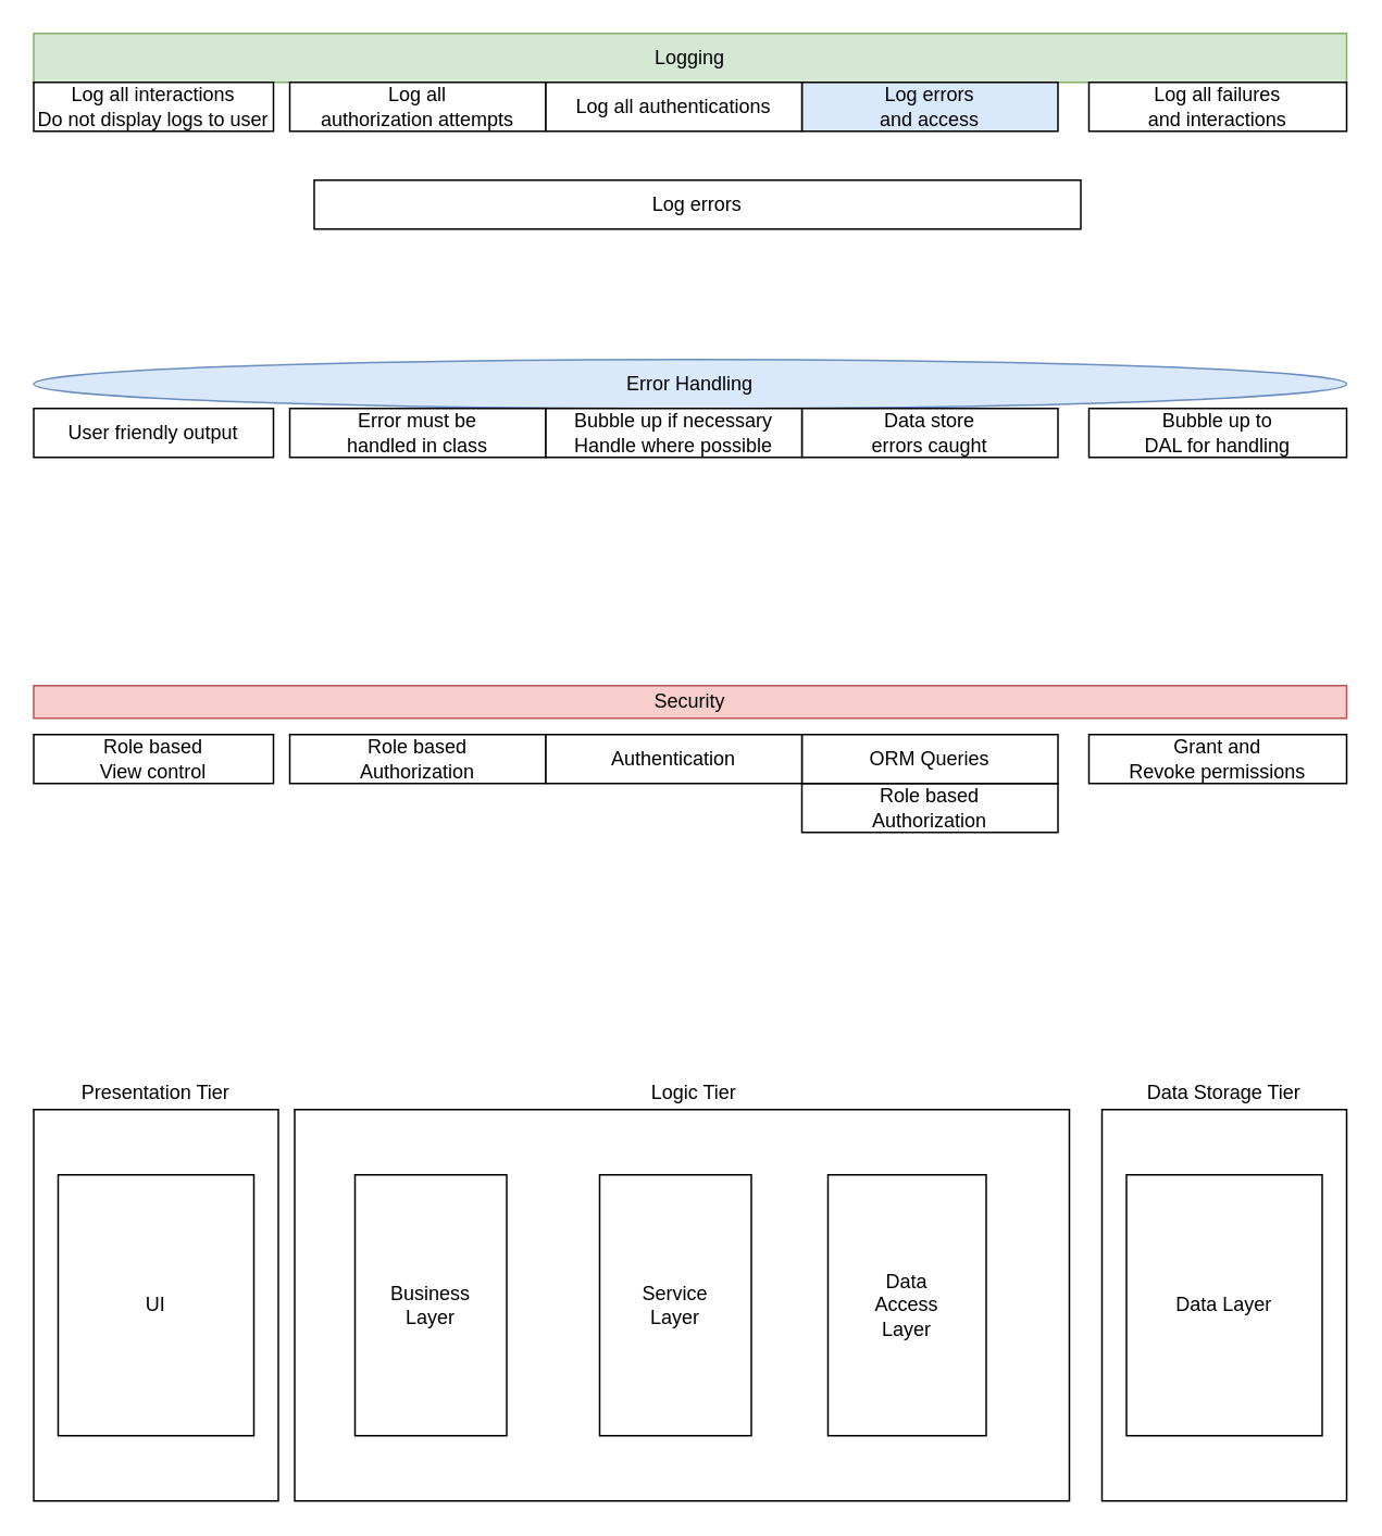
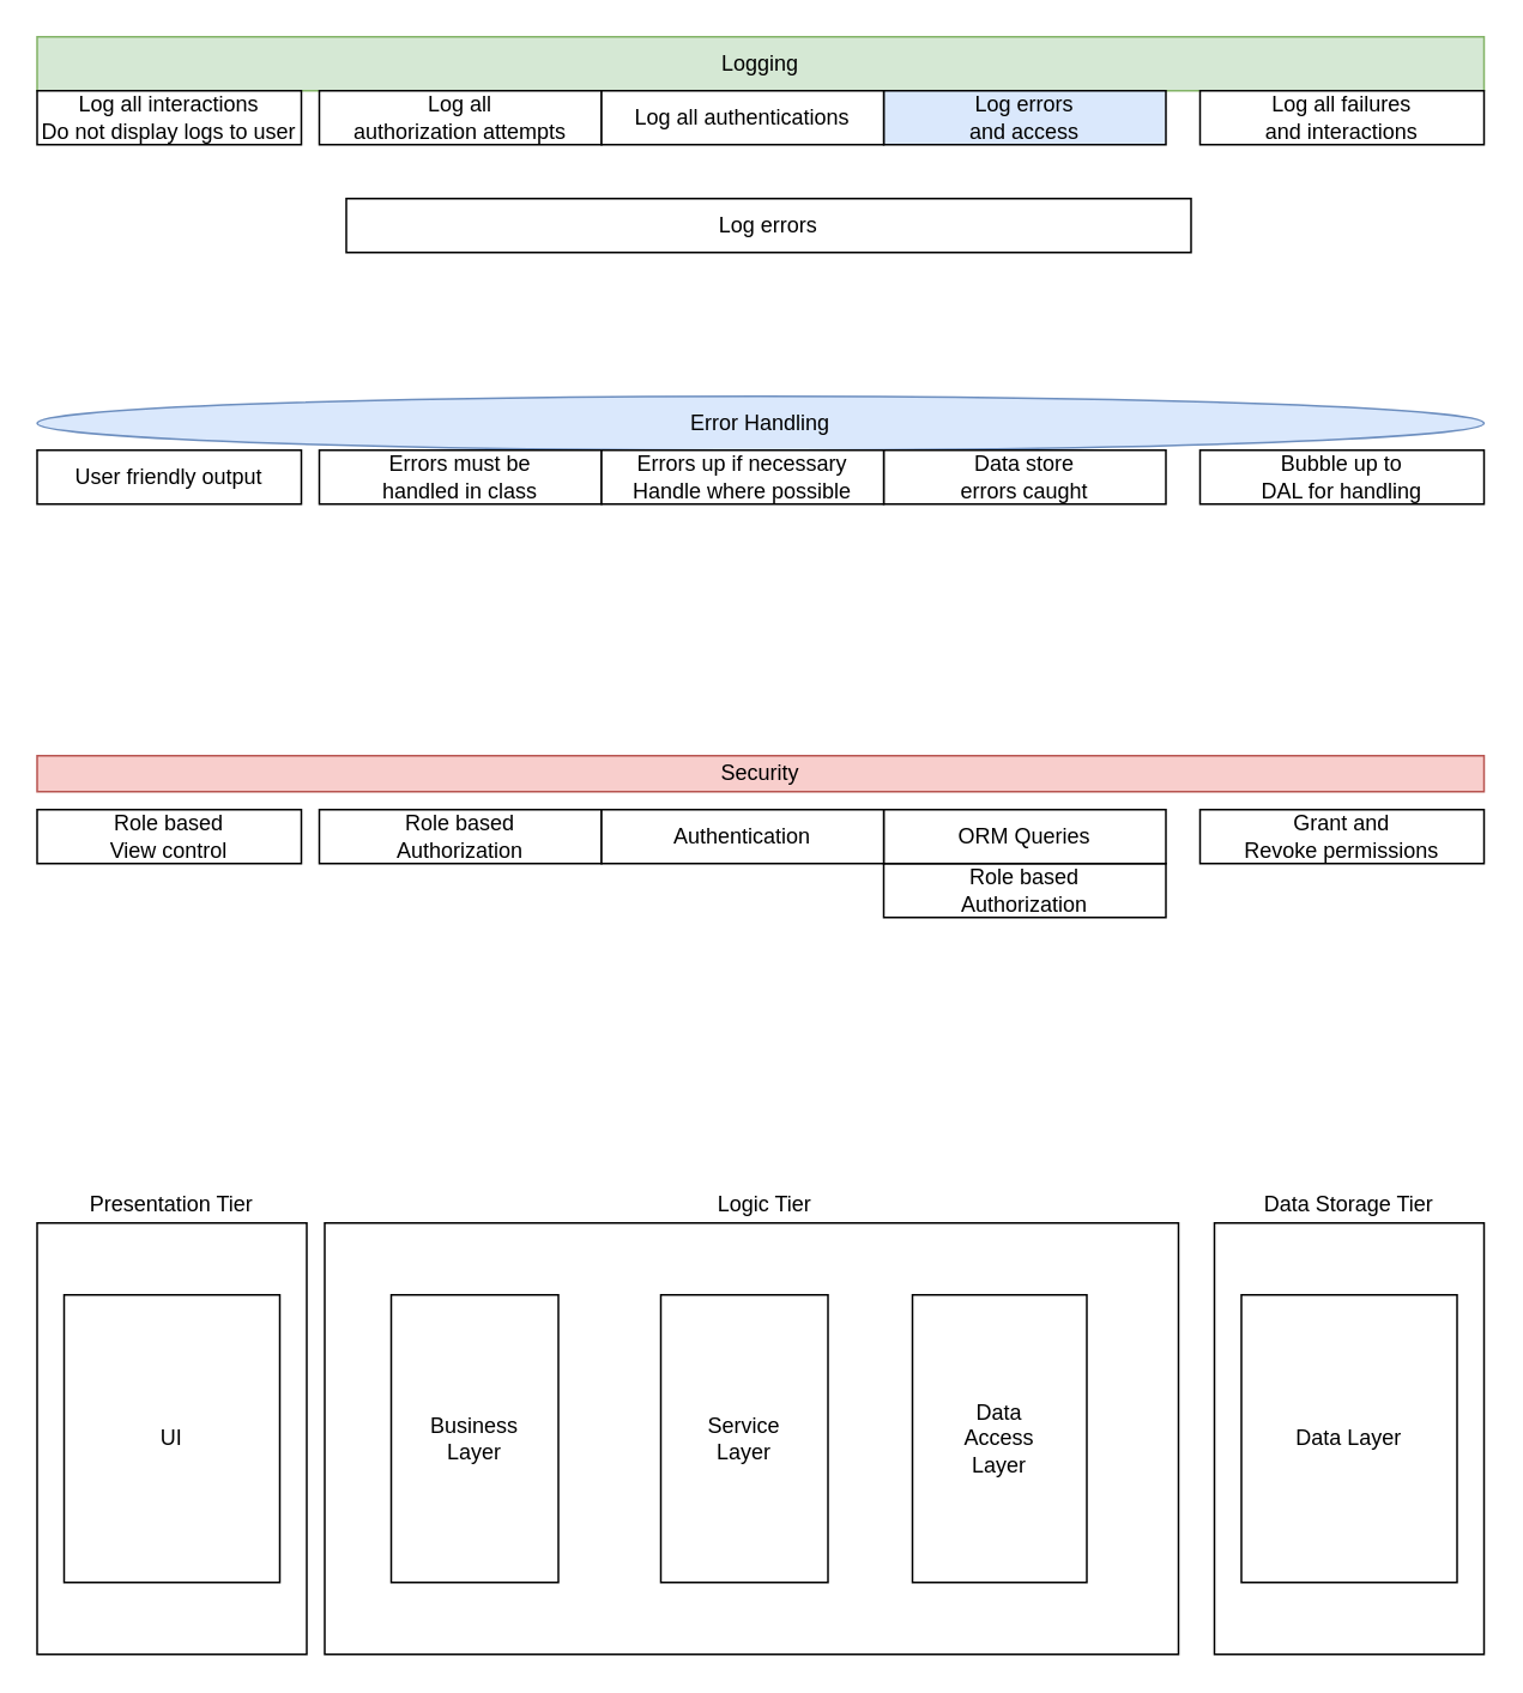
- <mxCell id="17" value="Error must be &lt;br&gt;handled in class" style="rounded=0;whiteSpace=wrap;html=1;" parent="14" vertex="1"><mxGeometry x="157" y="30" width="157" height="30" as="geometry" /></mxCell>
+ <mxCell id="17" value="Errors must be &lt;br&gt;handled in class" style="rounded=0;whiteSpace=wrap;html=1;" parent="14" vertex="1"><mxGeometry x="157" y="30" width="157" height="30" as="geometry" /></mxCell>
- <mxCell id="19" value="Bubble up if necessary&lt;br&gt;Handle where possible" style="rounded=0;whiteSpace=wrap;html=1;" parent="14" vertex="1"><mxGeometry x="314" y="30" width="157" height="30" as="geometry" /></mxCell>
+ <mxCell id="19" value="Errors up if necessary&lt;br&gt;Handle where possible" style="rounded=0;whiteSpace=wrap;html=1;" parent="14" vertex="1"><mxGeometry x="314" y="30" width="157" height="30" as="geometry" /></mxCell>
